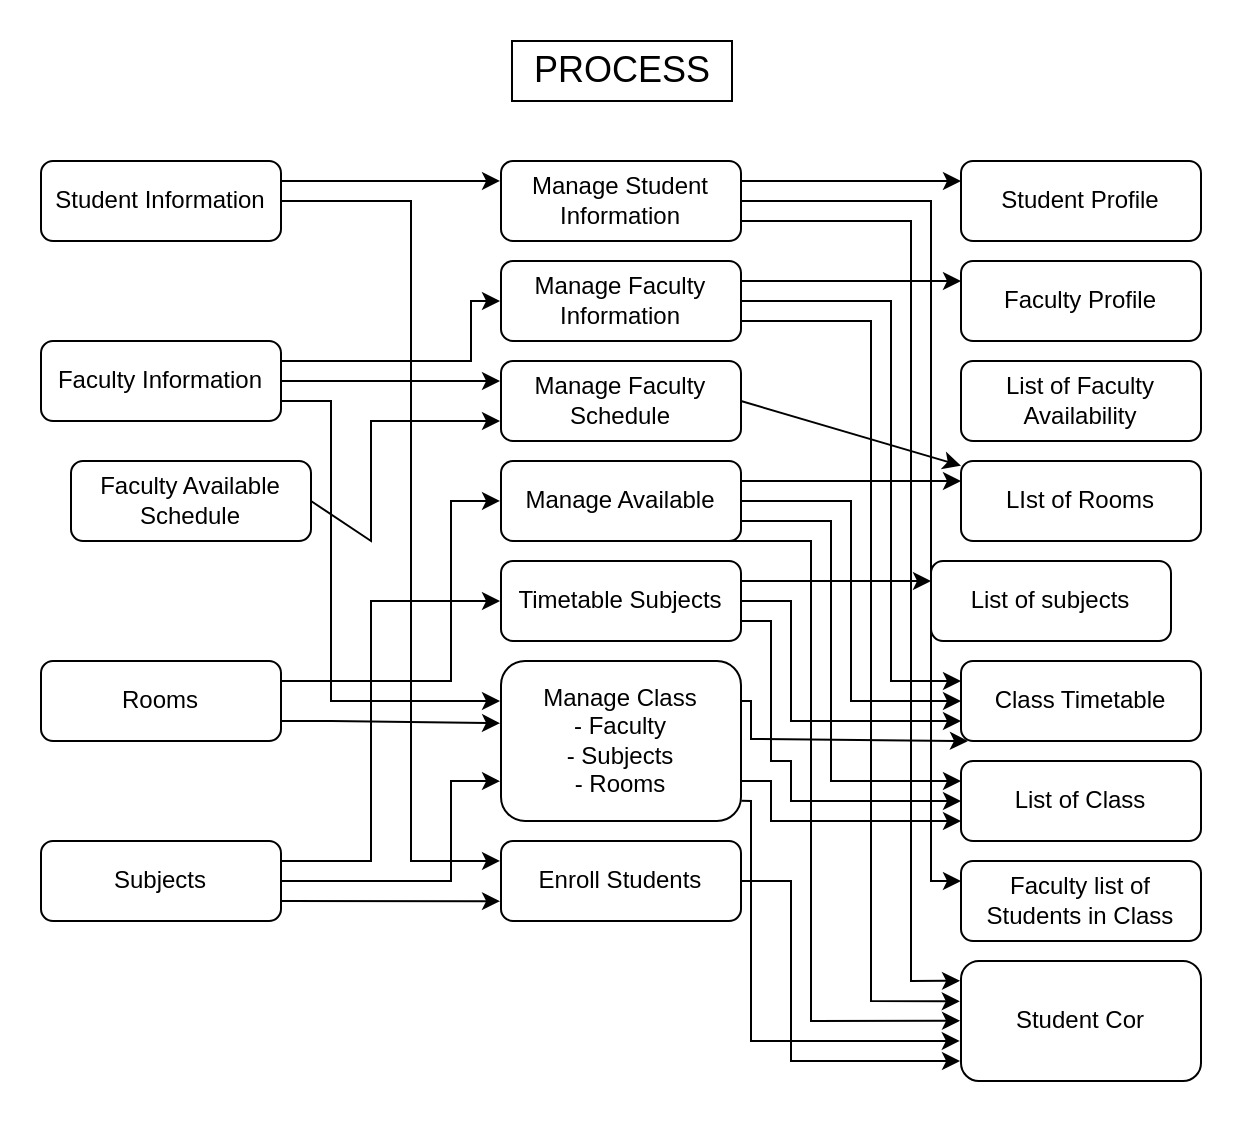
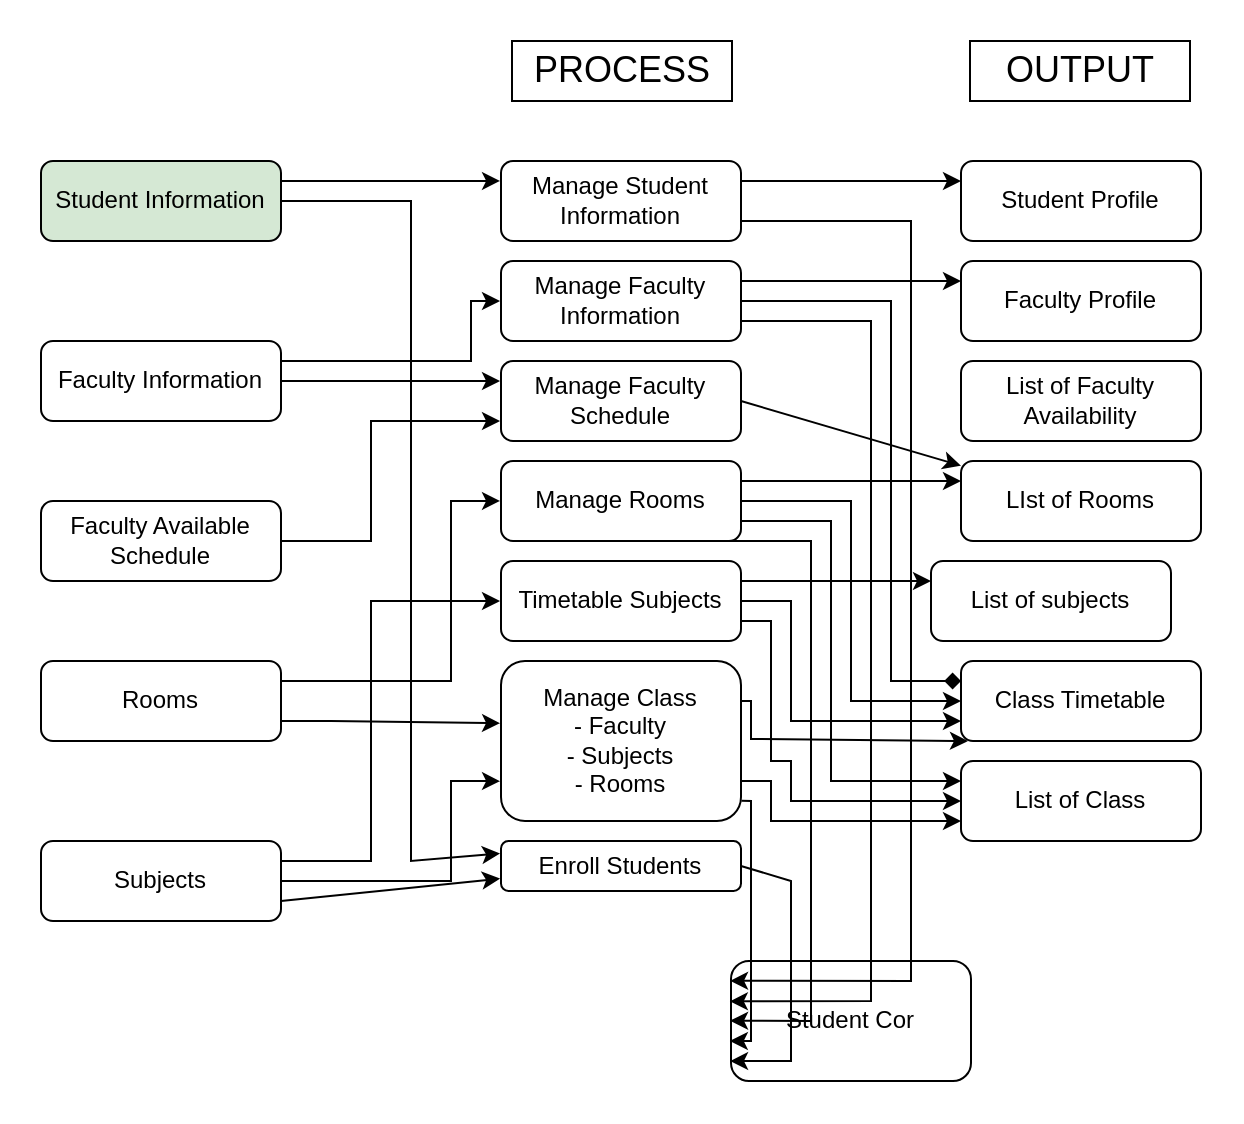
+ <mxCell id="54" value="&lt;span style=&quot;font-size: 18px;&quot;&gt;OUTPUT&lt;/span&gt;" style="rounded=0;whiteSpace=wrap;html=1;" vertex="1" parent="52"><mxGeometry x="459" width="110" height="30" as="geometry" /></mxCell>
- <mxCell id="2" value="&lt;p align=&quot;center&quot; class=&quot;MsoNormal&quot;&gt;Student Information&lt;/p&gt;" style="rounded=1;whiteSpace=wrap;html=1;" vertex="1" parent="1"><mxGeometry x="20" y="80" width="120" height="40" as="geometry" /></mxCell>
+ <mxCell id="2" value="&lt;p align=&quot;center&quot; class=&quot;MsoNormal&quot;&gt;Student Information&lt;/p&gt;" style="rounded=1;whiteSpace=wrap;html=1;fillColor=#d5e8d4;" vertex="1" parent="1"><mxGeometry x="20" y="80" width="120" height="40" as="geometry" /></mxCell>
- <mxCell id="35" value="" style="endArrow=classic;html=1;rounded=0;exitX=1;exitY=0.5;exitDx=0;exitDy=0;entryX=0;entryY=0.25;entryDx=0;entryDy=0;" edge="1" parent="1" source="7" target="31"><mxGeometry width="50" height="50" relative="1" as="geometry"><mxPoint x="370" y="130" as="sourcePoint" /><mxPoint x="480" y="140" as="targetPoint" /><Array as="points"><mxPoint x="465" y="100" /><mxPoint x="465" y="200" /><mxPoint x="465" y="310" /><mxPoint x="465" y="440" /></Array></mxGeometry></mxCell>
- <mxCell id="5" value="&lt;p align=&quot;center&quot; class=&quot;MsoNormal&quot;&gt;Faculty Available Schedule&lt;/p&gt;" style="rounded=1;whiteSpace=wrap;html=1;" vertex="1" parent="1"><mxGeometry x="35" y="230" width="120" height="40" as="geometry" /></mxCell>
+ <mxCell id="5" value="&lt;p align=&quot;center&quot; class=&quot;MsoNormal&quot;&gt;Faculty Available Schedule&lt;/p&gt;" style="rounded=1;whiteSpace=wrap;html=1;" vertex="1" parent="1"><mxGeometry x="20" y="250" width="120" height="40" as="geometry" /></mxCell>
- <mxCell id="12" value="&lt;p align=&quot;center&quot; class=&quot;MsoNormal&quot;&gt;Manage Available&lt;/p&gt;" style="rounded=1;whiteSpace=wrap;html=1;" vertex="1" parent="1"><mxGeometry x="250" y="230" width="120" height="40" as="geometry" /></mxCell>
+ <mxCell id="12" value="&lt;p align=&quot;center&quot; class=&quot;MsoNormal&quot;&gt;Manage Rooms&lt;/p&gt;" style="rounded=1;whiteSpace=wrap;html=1;" vertex="1" parent="1"><mxGeometry x="250" y="230" width="120" height="40" as="geometry" /></mxCell>
- <mxCell id="37" value="" style="endArrow=classic;html=1;rounded=0;exitX=1;exitY=0.5;exitDx=0;exitDy=0;entryX=0;entryY=0.25;entryDx=0;entryDy=0;" edge="1" parent="1" source="8" target="29"><mxGeometry width="50" height="50" relative="1" as="geometry"><mxPoint x="390" y="200" as="sourcePoint" /><mxPoint x="500" y="240" as="targetPoint" /><Array as="points"><mxPoint x="445" y="150" /><mxPoint x="445" y="240" /><mxPoint x="445" y="270" /><mxPoint x="445" y="340" /></Array></mxGeometry></mxCell>
+ <mxCell id="37" value="" style="endArrow=diamond;html=1;rounded=0;exitX=1;exitY=0.5;exitDx=0;exitDy=0;entryX=0;entryY=0.25;entryDx=0;entryDy=0;" edge="1" parent="1" source="8" target="29"><mxGeometry width="50" height="50" relative="1" as="geometry"><mxPoint x="390" y="200" as="sourcePoint" /><mxPoint x="500" y="240" as="targetPoint" /><Array as="points"><mxPoint x="445" y="150" /><mxPoint x="445" y="240" /><mxPoint x="445" y="270" /><mxPoint x="445" y="340" /></Array></mxGeometry></mxCell>
- <mxCell id="16" value="" style="endArrow=classic;html=1;rounded=0;exitX=1;exitY=0.75;exitDx=0;exitDy=0;entryX=-0.004;entryY=0.25;entryDx=0;entryDy=0;entryPerimeter=0;" edge="1" parent="1" source="3" target="10"><mxGeometry width="50" height="50" relative="1" as="geometry"><mxPoint x="130" y="520" as="sourcePoint" /><mxPoint x="180" y="470" as="targetPoint" /><Array as="points"><mxPoint x="165" y="200" /><mxPoint x="165" y="350" /></Array></mxGeometry></mxCell>
- <mxCell id="11" value="&lt;p align=&quot;center&quot; class=&quot;MsoNormal&quot;&gt;Enroll Students&lt;/p&gt;" style="rounded=1;whiteSpace=wrap;html=1;" vertex="1" parent="1"><mxGeometry x="250" y="420" width="120" height="40" as="geometry" /></mxCell>
+ <mxCell id="11" value="&lt;p align=&quot;center&quot; class=&quot;MsoNormal&quot;&gt;Enroll Students&lt;/p&gt;" style="rounded=1;whiteSpace=wrap;html=1;" vertex="1" parent="1"><mxGeometry x="250" y="420" width="120" height="25" as="geometry" /></mxCell>
- <mxCell id="31" value="&lt;p align=&quot;center&quot; class=&quot;MsoNormal&quot;&gt;Faculty list of Students in Class&lt;/p&gt;" style="rounded=1;whiteSpace=wrap;html=1;" vertex="1" parent="1"><mxGeometry x="480" y="430" width="120" height="40" as="geometry" /></mxCell>
- <mxCell id="33" value="&lt;p align=&quot;center&quot; class=&quot;MsoNormal&quot;&gt;Student Cor&lt;/p&gt;" style="rounded=1;whiteSpace=wrap;html=1;" vertex="1" parent="1"><mxGeometry x="480" y="480" width="120" height="60" as="geometry" /></mxCell>
+ <mxCell id="33" value="&lt;p align=&quot;center&quot; class=&quot;MsoNormal&quot;&gt;Student Cor&lt;/p&gt;" style="rounded=1;whiteSpace=wrap;html=1;" vertex="1" parent="1"><mxGeometry x="365" y="480" width="120" height="60" as="geometry" /></mxCell>
